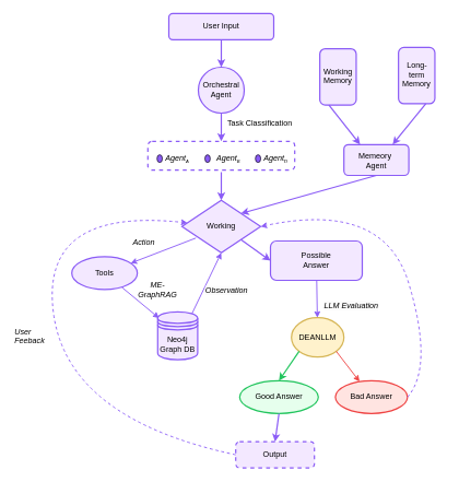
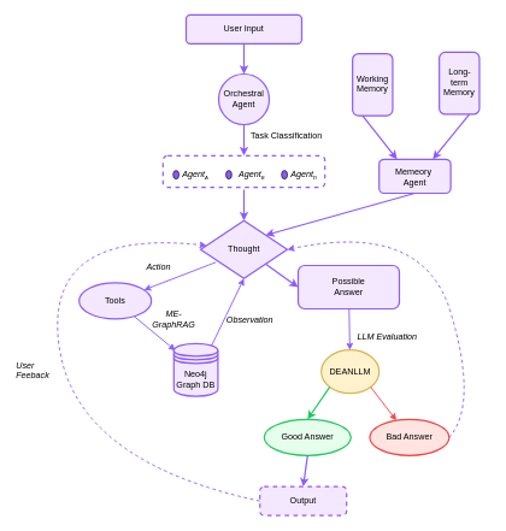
- <mxCell id="12" value="Working" style="rhombus;whiteSpace=wrap;html=1;strokeWidth=2;fillColor=#F3E8FF;strokeColor=#8B5CF6;fontColor=#000000;" parent="1" vertex="1"><mxGeometry x="277" y="305" width="120" height="80" as="geometry" /></mxCell>
+ <mxCell id="12" value="Thought" style="rhombus;whiteSpace=wrap;html=1;strokeWidth=2;fillColor=#F3E8FF;strokeColor=#8B5CF6;fontColor=#000000;" parent="1" vertex="1"><mxGeometry x="277" y="305" width="120" height="80" as="geometry" /></mxCell>
